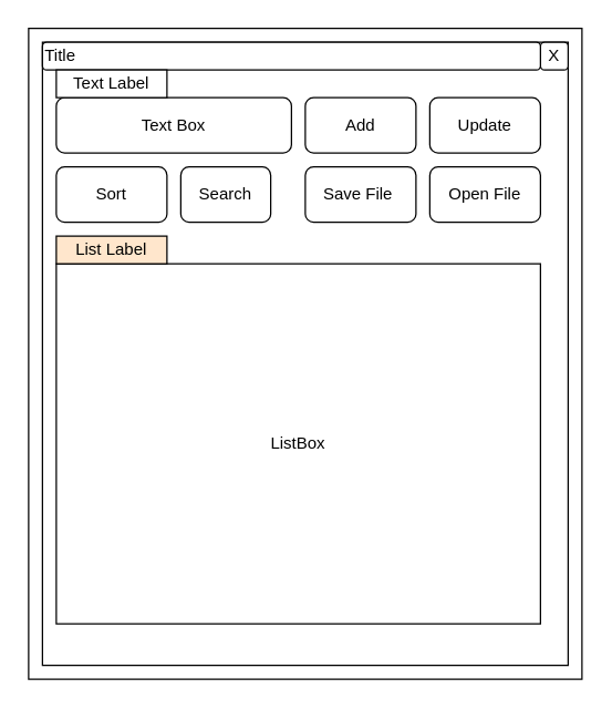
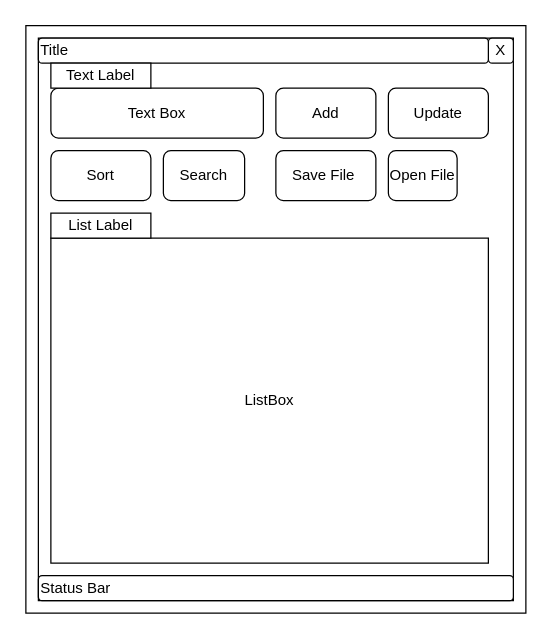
- <mxCell id="14" value="Open File" style="rounded=1;whiteSpace=wrap;html=1;" vertex="1" parent="1"><mxGeometry x="310" y="120" width="80" height="40" as="geometry" /></mxCell>
+ <mxCell id="14" value="Open File" style="rounded=1;whiteSpace=wrap;html=1;" vertex="1" parent="1"><mxGeometry x="310" y="120" width="55" height="40" as="geometry" /></mxCell>
- <mxCell id="16" value="List Label" style="rounded=0;whiteSpace=wrap;html=1;fillColor=#ffe6cc;" vertex="1" parent="1"><mxGeometry x="40" y="170" width="80" height="20" as="geometry" /></mxCell>
+ <mxCell id="16" value="List Label" style="rounded=0;whiteSpace=wrap;html=1;" vertex="1" parent="1"><mxGeometry x="40" y="170" width="80" height="20" as="geometry" /></mxCell>
+ <mxCell id="11" value="Status Bar" style="rounded=1;whiteSpace=wrap;html=1;align=left;" vertex="1" parent="1"><mxGeometry x="30" y="460" width="380" height="20" as="geometry" /></mxCell>
